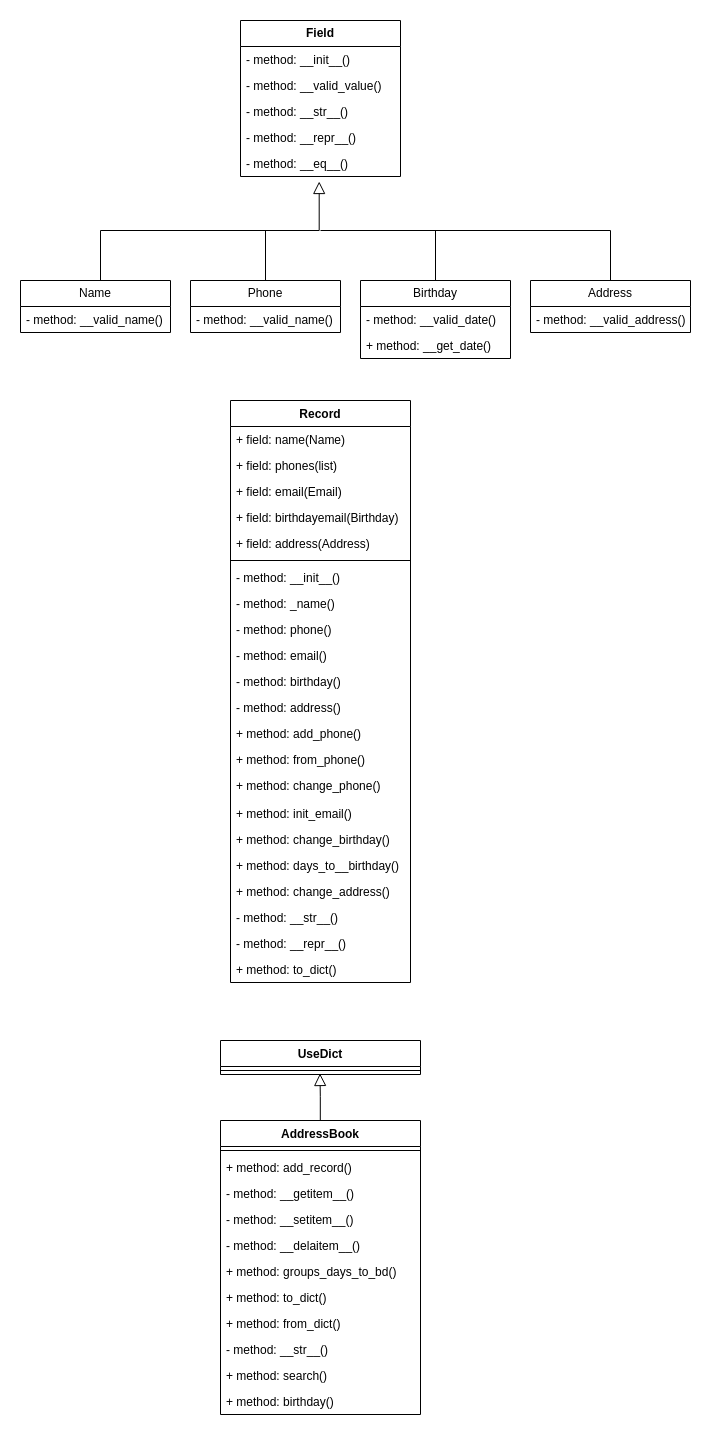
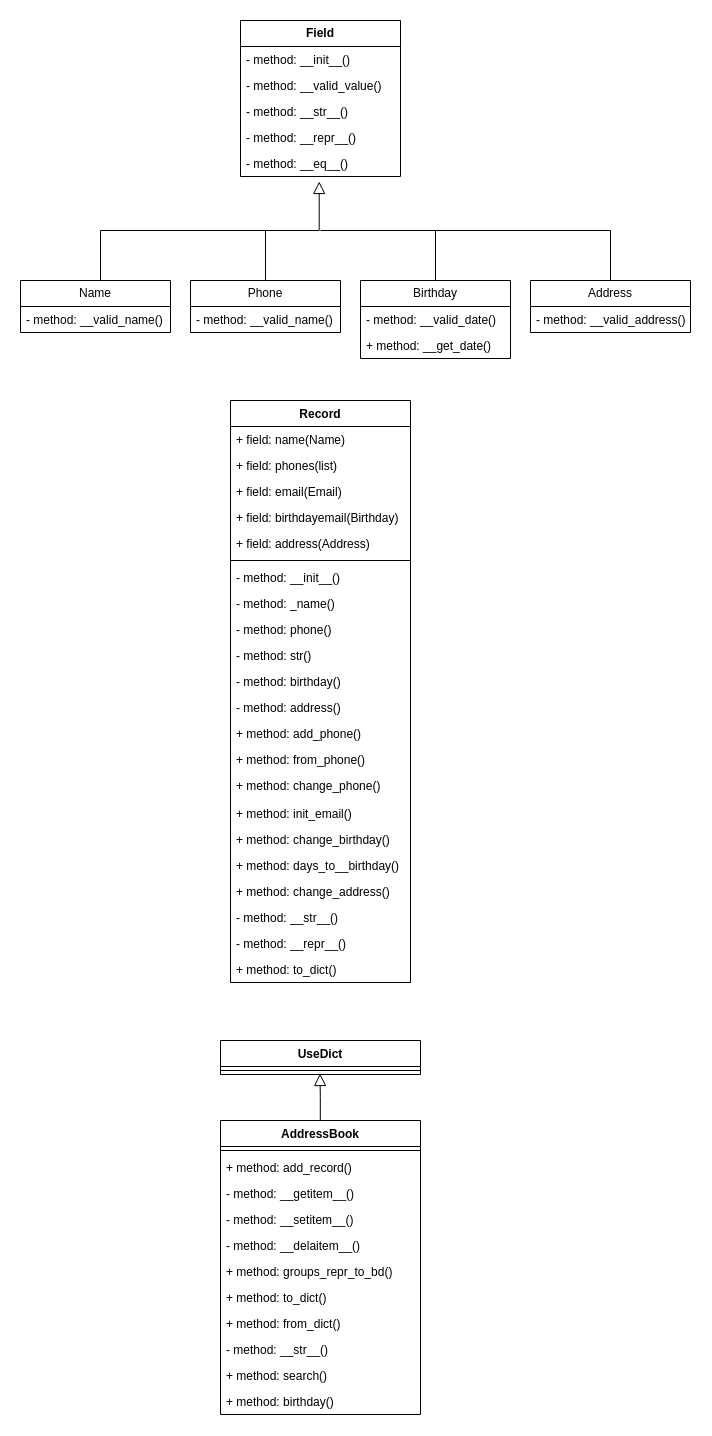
- <mxCell id="32" value="- method: email()" style="text;strokeColor=none;fillColor=none;align=left;verticalAlign=top;spacingLeft=4;spacingRight=4;overflow=hidden;rotatable=0;points=[[0,0.5],[1,0.5]];portConstraint=eastwest;whiteSpace=wrap;html=1;" vertex="1" parent="22"><mxGeometry y="242" width="180" height="26" as="geometry" /></mxCell>
+ <mxCell id="32" value="- method: str()" style="text;strokeColor=none;fillColor=none;align=left;verticalAlign=top;spacingLeft=4;spacingRight=4;overflow=hidden;rotatable=0;points=[[0,0.5],[1,0.5]];portConstraint=eastwest;whiteSpace=wrap;html=1;" vertex="1" parent="22"><mxGeometry y="242" width="180" height="26" as="geometry" /></mxCell>
- <mxCell id="51" value="+ method: groups_days_to_bd()" style="text;strokeColor=none;fillColor=none;align=left;verticalAlign=top;spacingLeft=4;spacingRight=4;overflow=hidden;rotatable=0;points=[[0,0.5],[1,0.5]];portConstraint=eastwest;whiteSpace=wrap;html=1;" vertex="1" parent="45"><mxGeometry y="138" width="200" height="26" as="geometry" /></mxCell>
+ <mxCell id="51" value="+ method: groups_repr_to_bd()" style="text;strokeColor=none;fillColor=none;align=left;verticalAlign=top;spacingLeft=4;spacingRight=4;overflow=hidden;rotatable=0;points=[[0,0.5],[1,0.5]];portConstraint=eastwest;whiteSpace=wrap;html=1;" vertex="1" parent="45"><mxGeometry y="138" width="200" height="26" as="geometry" /></mxCell>
